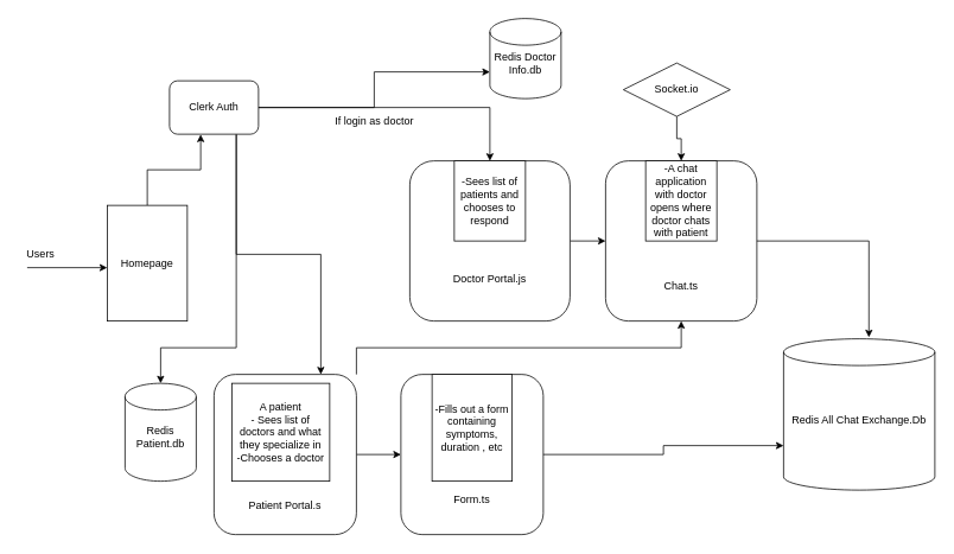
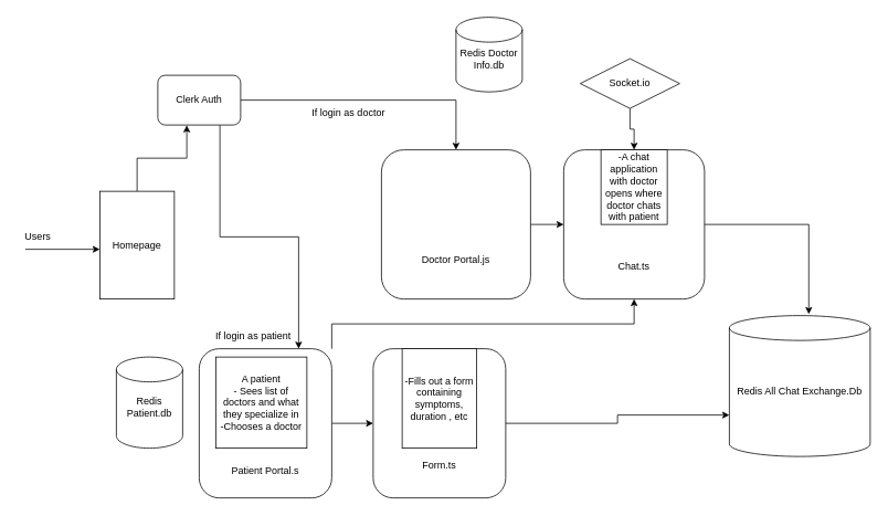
- <mxCell id="25" style="edgeStyle=orthogonalEdgeStyle;rounded=0;orthogonalLoop=1;jettySize=auto;html=1;exitX=1;exitY=0.5;exitDx=0;exitDy=0;entryX=0;entryY=0;entryDx=0;entryDy=60;entryPerimeter=0;" edge="1" parent="1" source="5" target="24"><mxGeometry relative="1" as="geometry" /></mxCell>
- <mxCell id="18" value="-Sees list of patients and chooses to respond " style="rounded=0;whiteSpace=wrap;html=1;" vertex="1" parent="1"><mxGeometry x="510" y="180" width="80" height="90" as="geometry" /></mxCell>
- <mxCell id="4" style="edgeStyle=orthogonalEdgeStyle;rounded=0;orthogonalLoop=1;jettySize=auto;html=1;exitX=0.75;exitY=1;exitDx=0;exitDy=0;" edge="1" parent="1" source="5" target="23"><mxGeometry relative="1" as="geometry"><mxPoint x="265" y="310" as="targetPoint" /><Array as="points"><mxPoint x="265" y="390" /><mxPoint x="180" y="390" /></Array></mxGeometry></mxCell>
+ <mxCell id="14" value="If login as patient" style="text;html=1;align=center;verticalAlign=middle;resizable=0;points=[];autosize=1;strokeColor=none;fillColor=none;" vertex="1" parent="1"><mxGeometry x="250" y="390" width="110" height="30" as="geometry" /></mxCell>
